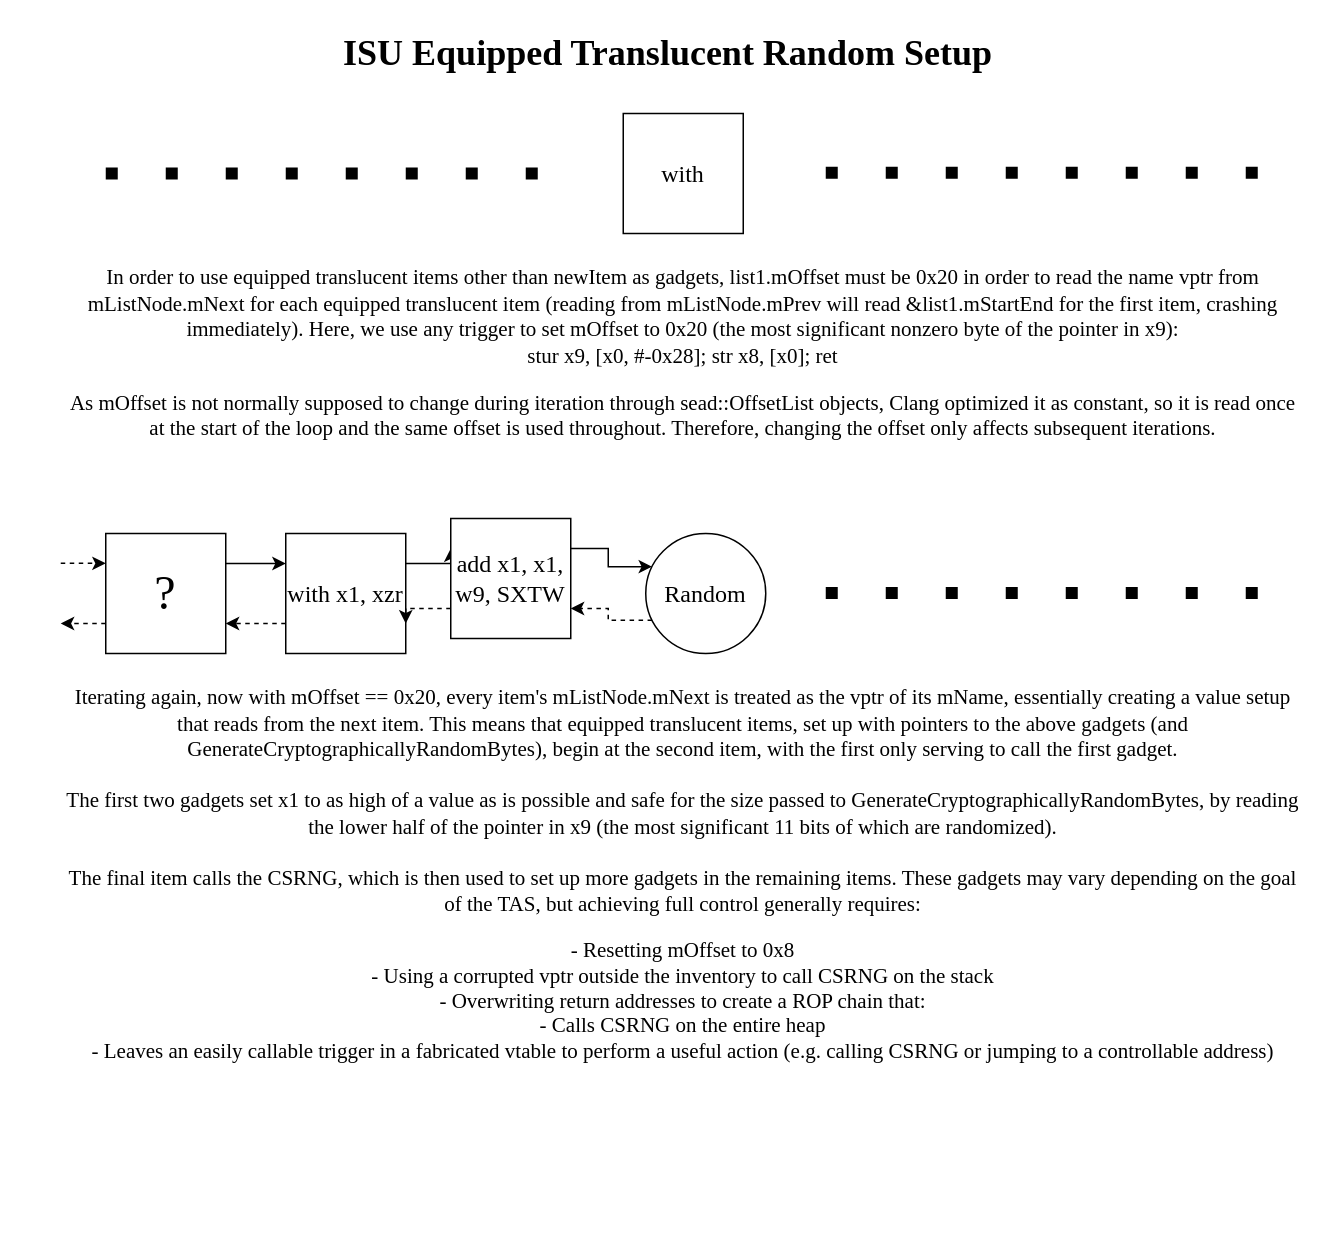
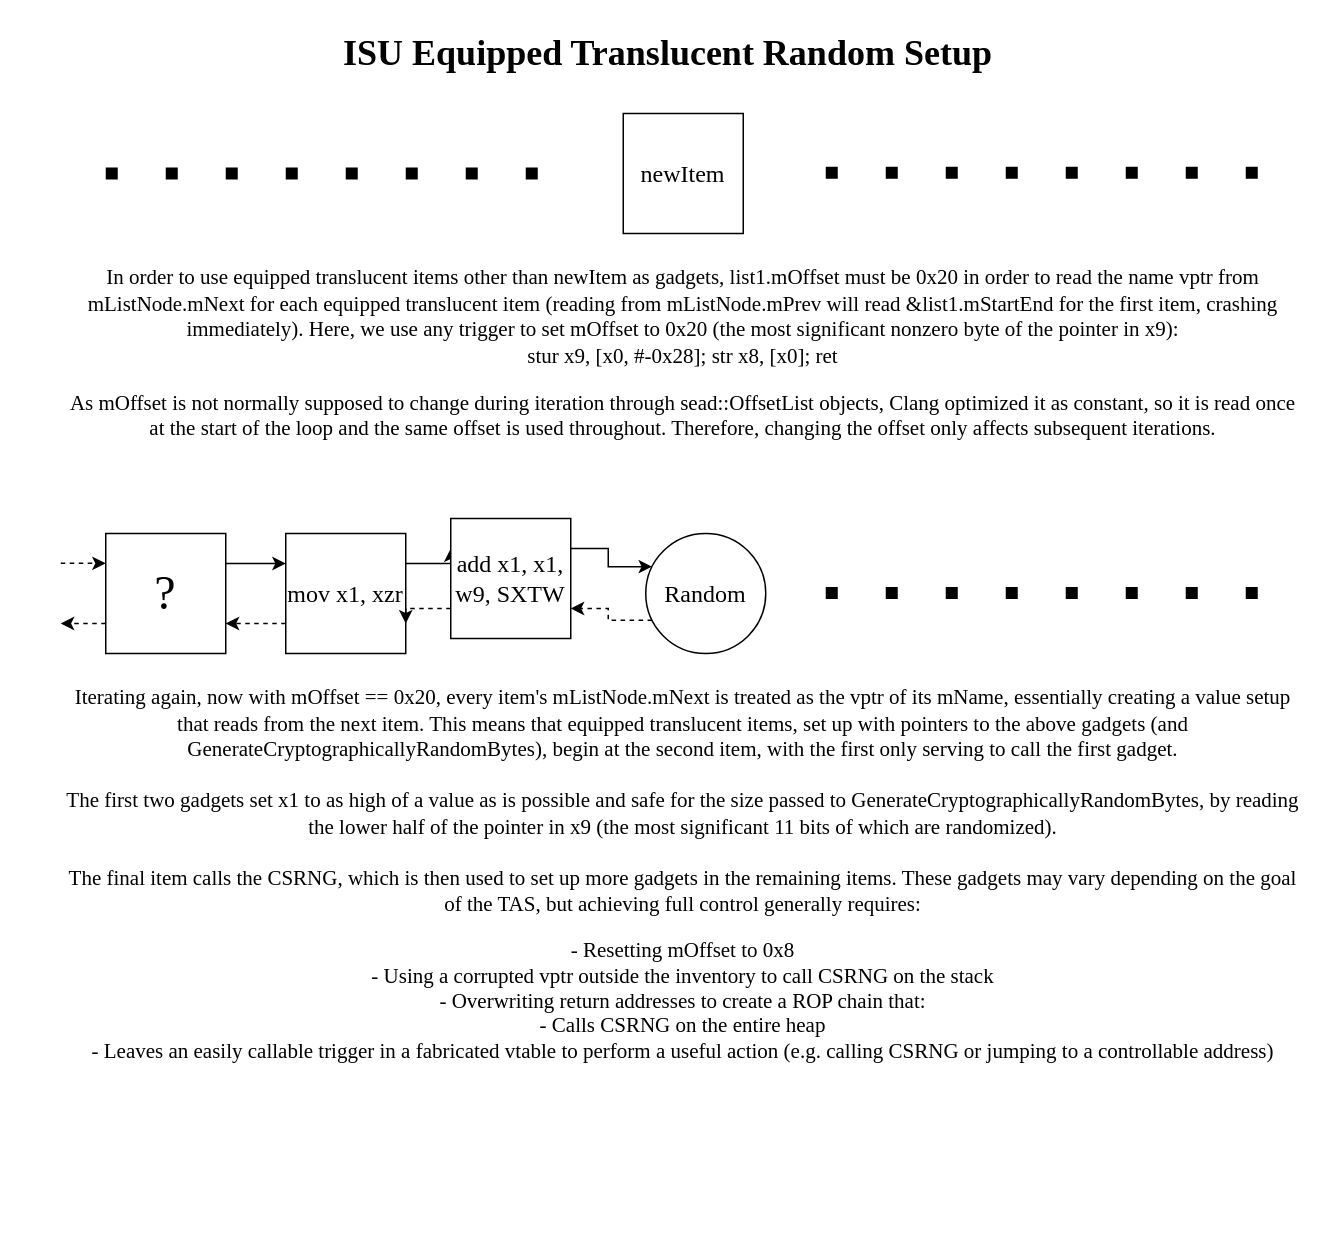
- <mxCell id="2" value="&lt;font style=&quot;font-size: 16px;&quot;&gt;with&lt;/font&gt;" style="whiteSpace=wrap;html=1;aspect=fixed;fontFamily=CaskaydiaCove Nerd Font;" parent="1" vertex="1"><mxGeometry x="415" y="75" width="80" height="80" as="geometry" /></mxCell>
+ <mxCell id="2" value="&lt;font style=&quot;font-size: 16px;&quot;&gt;newItem&lt;/font&gt;" style="whiteSpace=wrap;html=1;aspect=fixed;fontFamily=CaskaydiaCove Nerd Font;" parent="1" vertex="1"><mxGeometry x="415" y="75" width="80" height="80" as="geometry" /></mxCell>
- <mxCell id="13" value="&lt;font style=&quot;font-size: 16px;&quot;&gt;with x1, xzr&lt;/font&gt;" style="whiteSpace=wrap;html=1;aspect=fixed;fontFamily=CaskaydiaCove Nerd Font;" parent="1" vertex="1"><mxGeometry x="190" y="355" width="80" height="80" as="geometry" /></mxCell>
+ <mxCell id="13" value="&lt;font style=&quot;font-size: 16px;&quot;&gt;mov x1, xzr&lt;/font&gt;" style="whiteSpace=wrap;html=1;aspect=fixed;fontFamily=CaskaydiaCove Nerd Font;" parent="1" vertex="1"><mxGeometry x="190" y="355" width="80" height="80" as="geometry" /></mxCell>
